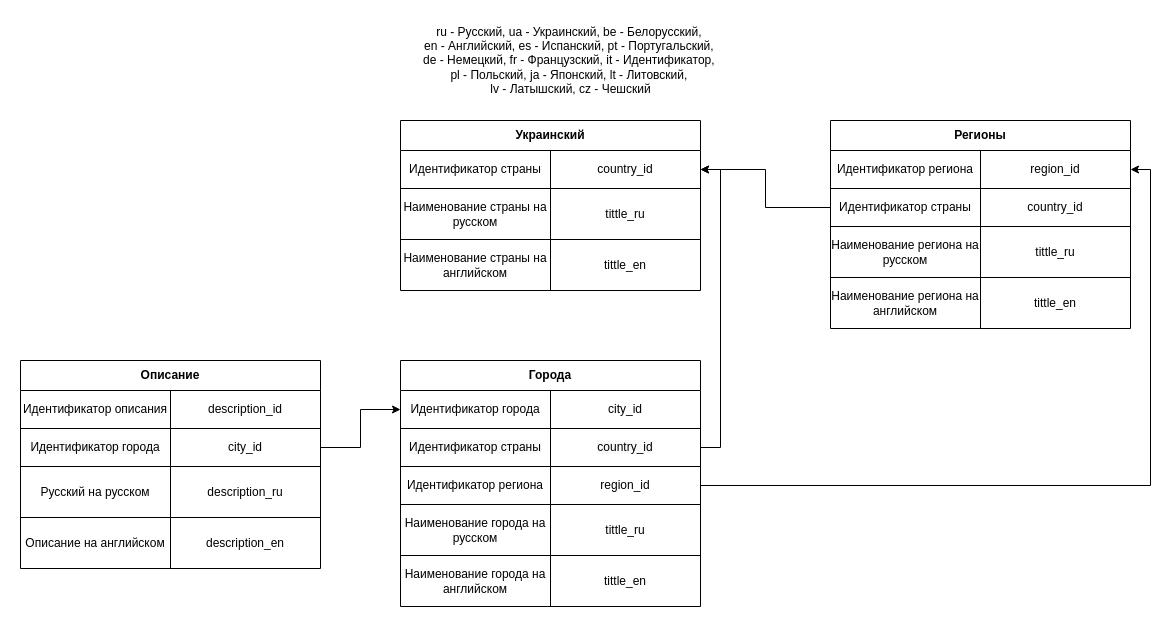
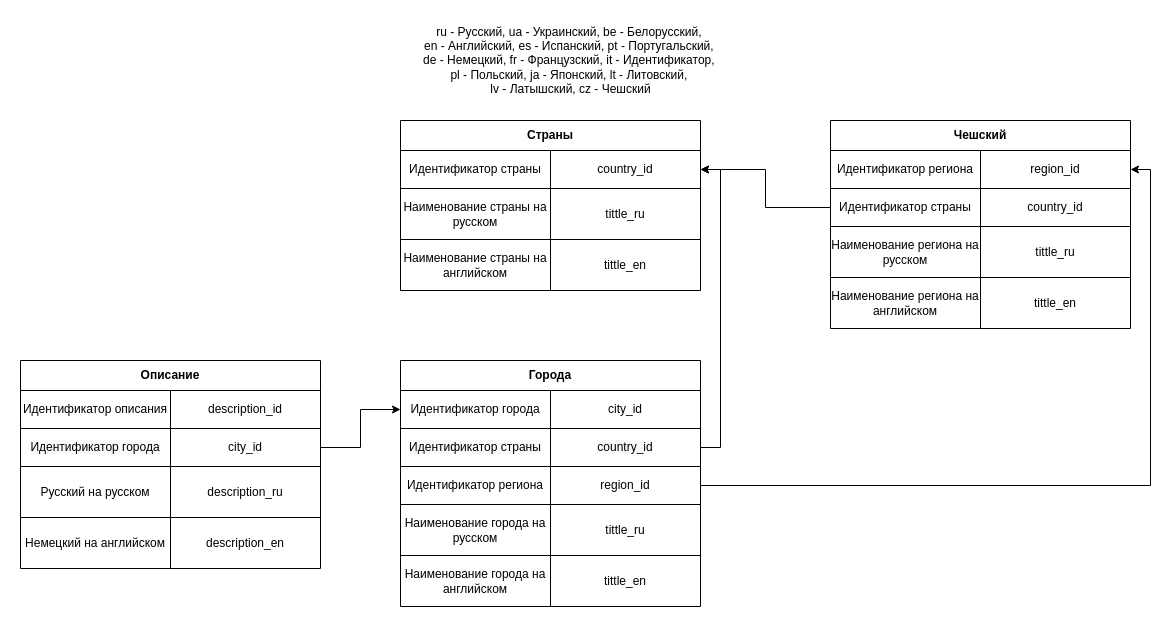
- <mxCell id="2" value="Украинский" style="shape=table;html=1;whiteSpace=wrap;startSize=30;container=1;collapsible=0;childLayout=tableLayout;fontStyle=1;align=center;" vertex="1" parent="1"><mxGeometry x="400" y="120" width="300" height="170" as="geometry" /></mxCell>
+ <mxCell id="2" value="Страны" style="shape=table;html=1;whiteSpace=wrap;startSize=30;container=1;collapsible=0;childLayout=tableLayout;fontStyle=1;align=center;" vertex="1" parent="1"><mxGeometry x="400" y="120" width="300" height="170" as="geometry" /></mxCell>
- <mxCell id="12" value="Регионы" style="shape=table;html=1;whiteSpace=wrap;startSize=30;container=1;collapsible=0;childLayout=tableLayout;fontStyle=1;align=center;" vertex="1" parent="1"><mxGeometry x="830" y="120" width="300" height="208" as="geometry" /></mxCell>
+ <mxCell id="12" value="Чешский" style="shape=table;html=1;whiteSpace=wrap;startSize=30;container=1;collapsible=0;childLayout=tableLayout;fontStyle=1;align=center;" vertex="1" parent="1"><mxGeometry x="830" y="120" width="300" height="208" as="geometry" /></mxCell>
- <mxCell id="56" value="Описание на английском" style="shape=partialRectangle;html=1;whiteSpace=wrap;connectable=0;fillColor=none;top=0;left=0;bottom=0;right=0;overflow=hidden;" vertex="1" parent="55"><mxGeometry width="150" height="51" as="geometry" /></mxCell>
+ <mxCell id="56" value="Немецкий на английском" style="shape=partialRectangle;html=1;whiteSpace=wrap;connectable=0;fillColor=none;top=0;left=0;bottom=0;right=0;overflow=hidden;" vertex="1" parent="55"><mxGeometry width="150" height="51" as="geometry" /></mxCell>
